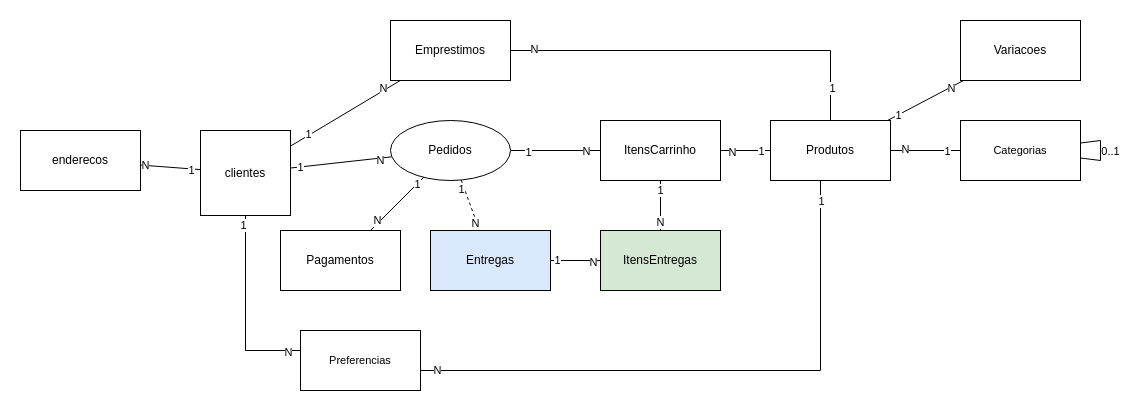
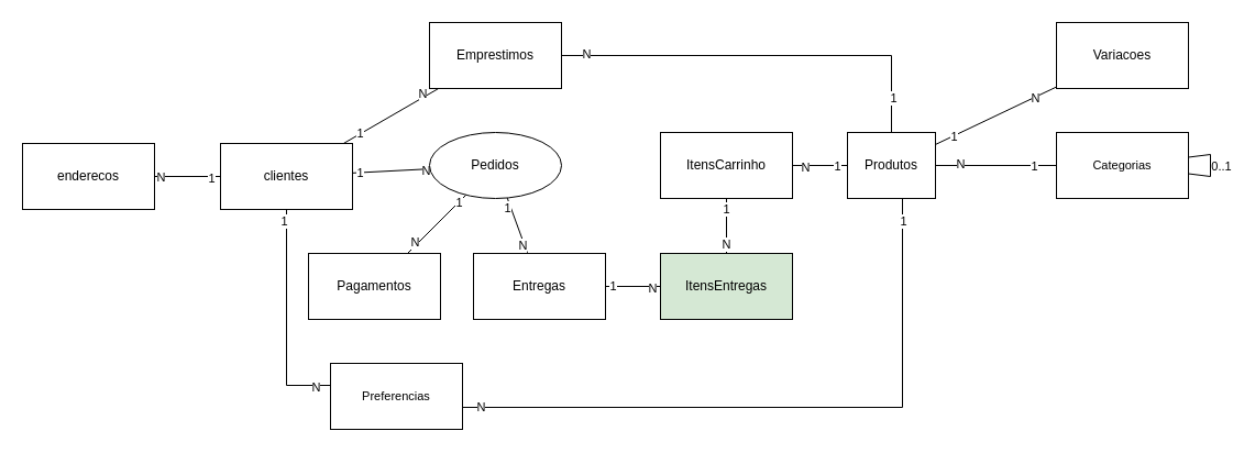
- <mxCell id="11" style="rounded=0;orthogonalLoop=1;jettySize=auto;html=1;endArrow=none;endFill=0;" parent="1" source="20" target="34" edge="1"><mxGeometry relative="1" as="geometry" /></mxCell>
- <mxCell id="12" value="N" style="edgeLabel;html=1;align=center;verticalAlign=middle;resizable=0;points=[];" parent="11" vertex="1" connectable="0"><mxGeometry x="0.675" relative="1" as="geometry"><mxPoint as="offset" /></mxGeometry></mxCell>
- <mxCell id="13" value="1" style="edgeLabel;html=1;align=center;verticalAlign=middle;resizable=0;points=[];" parent="11" vertex="1" connectable="0"><mxGeometry x="-0.625" y="-1" relative="1" as="geometry"><mxPoint as="offset" /></mxGeometry></mxCell>
- <mxCell id="30" value="Produtos" style="whiteSpace=wrap;html=1;" parent="1" vertex="1"><mxGeometry x="770" y="120" width="120" height="60" as="geometry" /></mxCell>
+ <mxCell id="30" value="Produtos" style="whiteSpace=wrap;html=1;" parent="1" vertex="1"><mxGeometry x="770" y="120" width="80" height="60" as="geometry" /></mxCell>
- <mxCell id="53" value="clientes" style="whiteSpace=wrap;html=1;" parent="1" vertex="1"><mxGeometry x="200" y="130" width="90" height="85" as="geometry" /></mxCell>
+ <mxCell id="53" value="clientes" style="whiteSpace=wrap;html=1;" parent="1" vertex="1"><mxGeometry x="200" y="130" width="120" height="60" as="geometry" /></mxCell>
- <mxCell id="14" style="rounded=0;orthogonalLoop=1;jettySize=auto;html=1;endArrow=none;endFill=0;dashed=1;" parent="1" source="20" target="38" edge="1"><mxGeometry relative="1" as="geometry" /></mxCell>
+ <mxCell id="14" style="rounded=0;orthogonalLoop=1;jettySize=auto;html=1;endArrow=none;endFill=0;" parent="1" source="20" target="38" edge="1"><mxGeometry relative="1" as="geometry" /></mxCell>
- <mxCell id="38" value="Entregas" style="whiteSpace=wrap;html=1;fillColor=#dae8fc;" parent="1" vertex="1"><mxGeometry x="430" y="230" width="120" height="60" as="geometry" /></mxCell>
+ <mxCell id="38" value="Entregas" style="whiteSpace=wrap;html=1;" parent="1" vertex="1"><mxGeometry x="430" y="230" width="120" height="60" as="geometry" /></mxCell>
